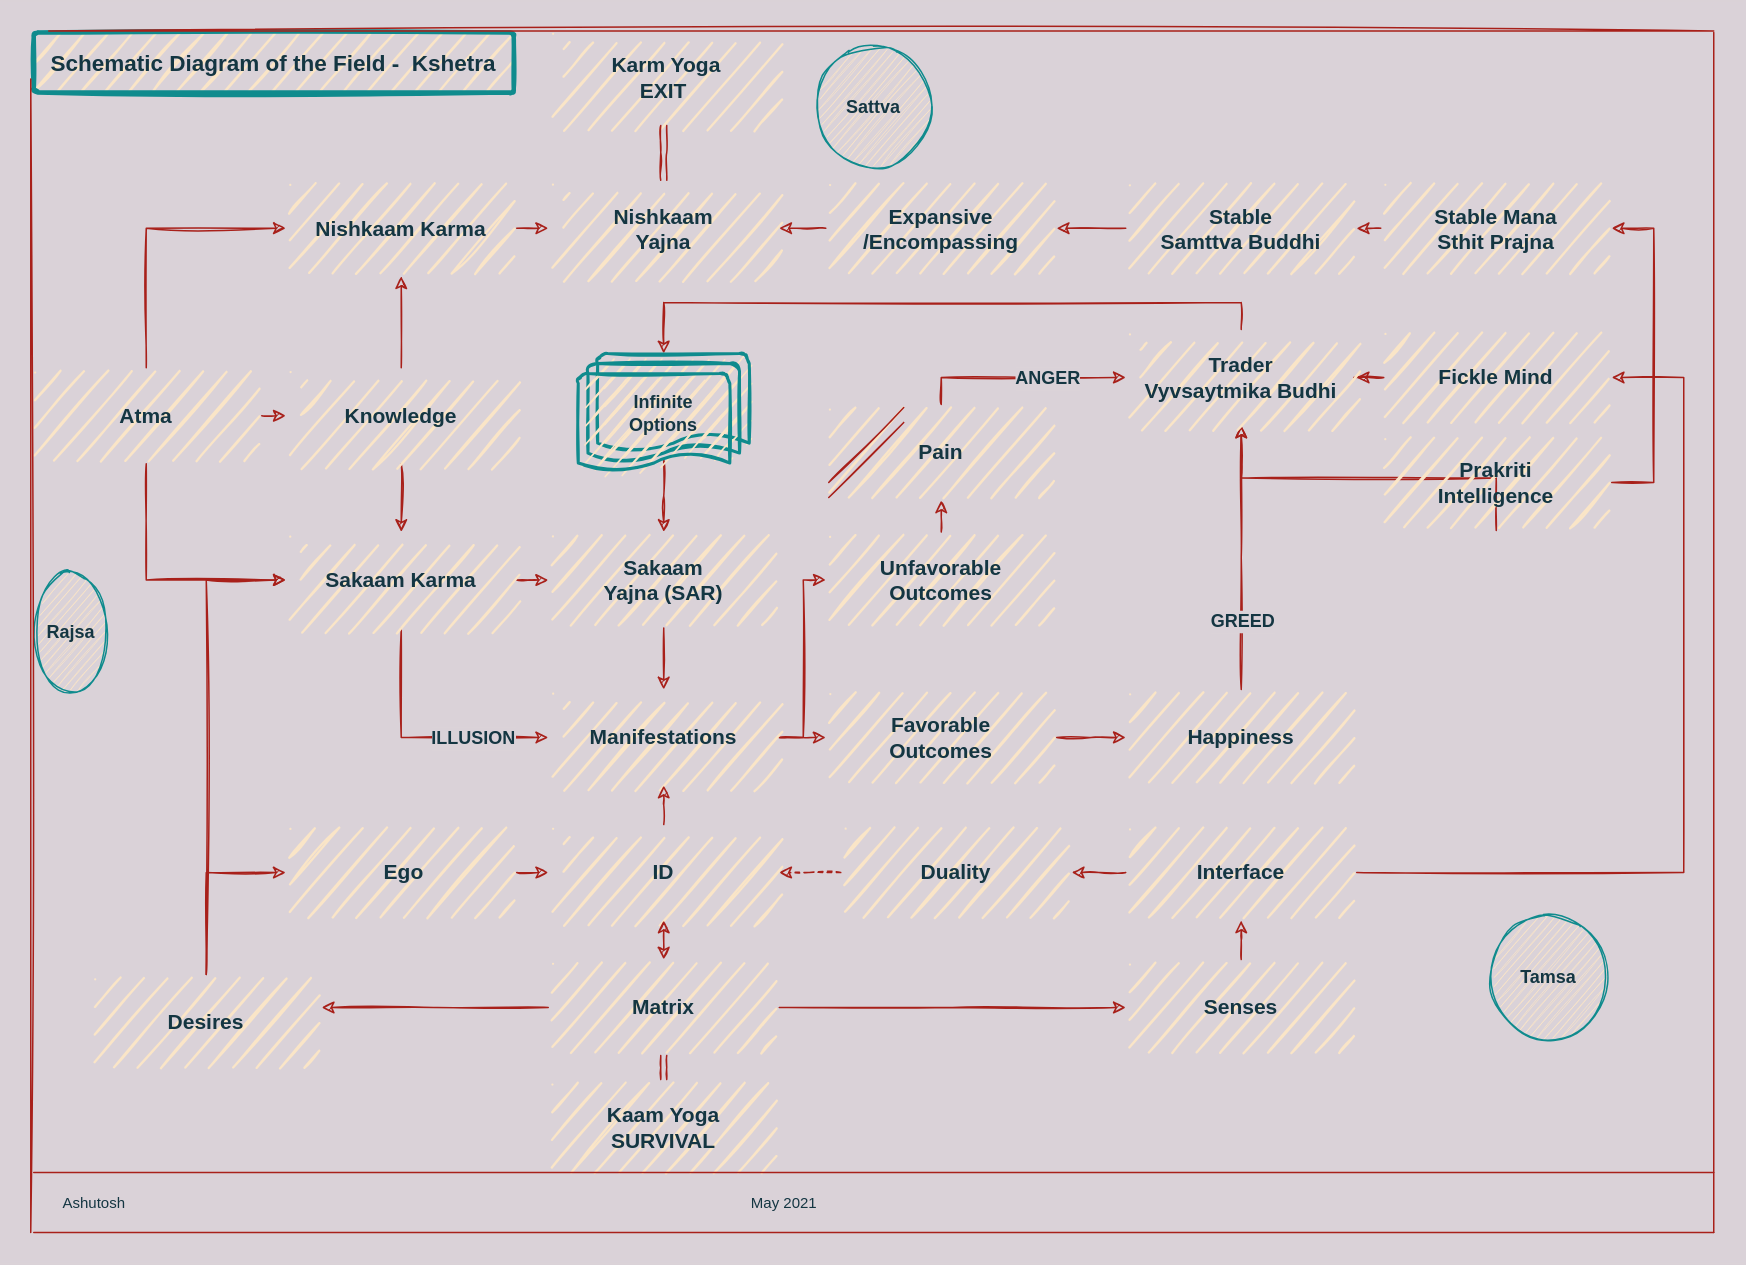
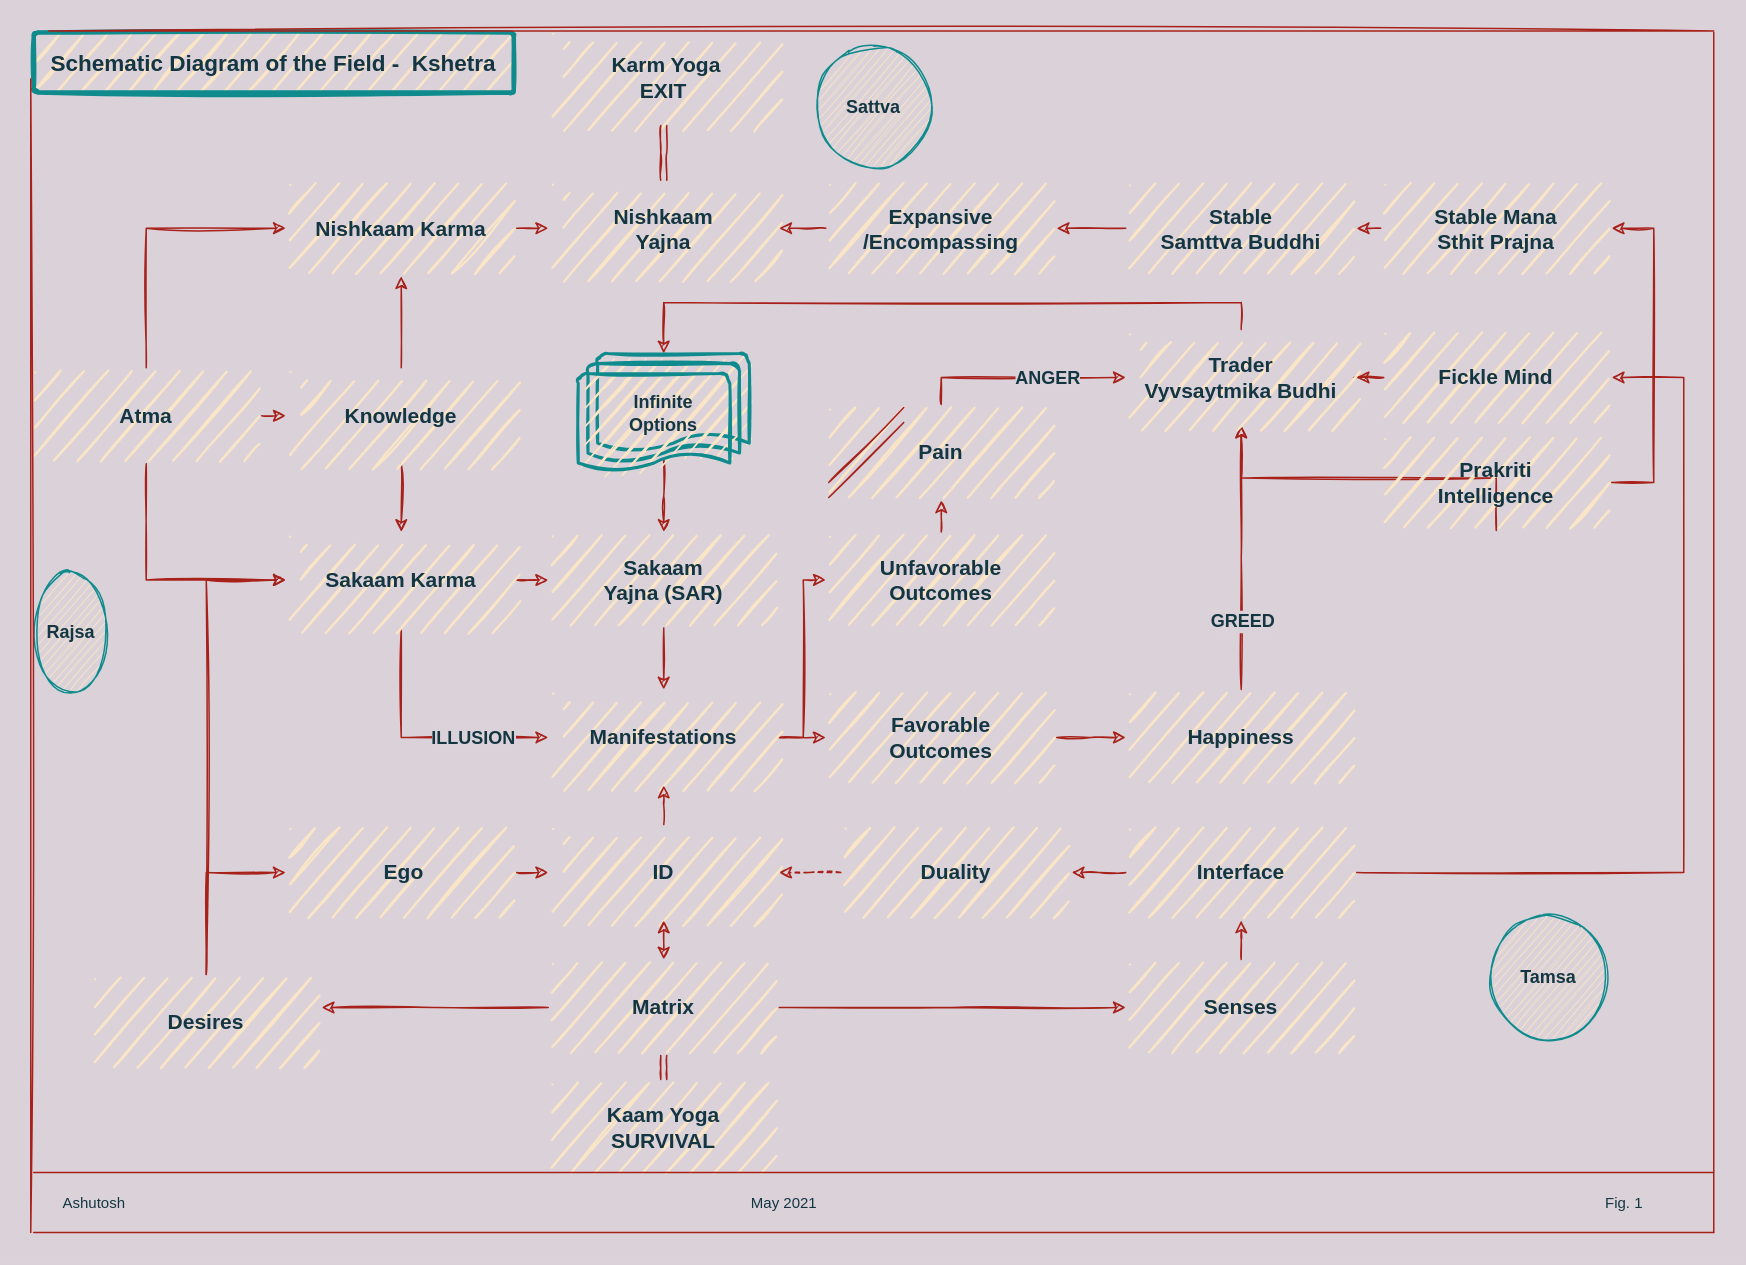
+ <mxCell id="80" value="Fig. 1" style="text;html=1;align=center;verticalAlign=middle;resizable=0;points=[];autosize=1;strokeColor=none;fontSize=10;fontColor=#143642;sketch=1;" parent="1" vertex="1"><mxGeometry x="1062" y="791" width="40" height="20" as="geometry" /></mxCell>
